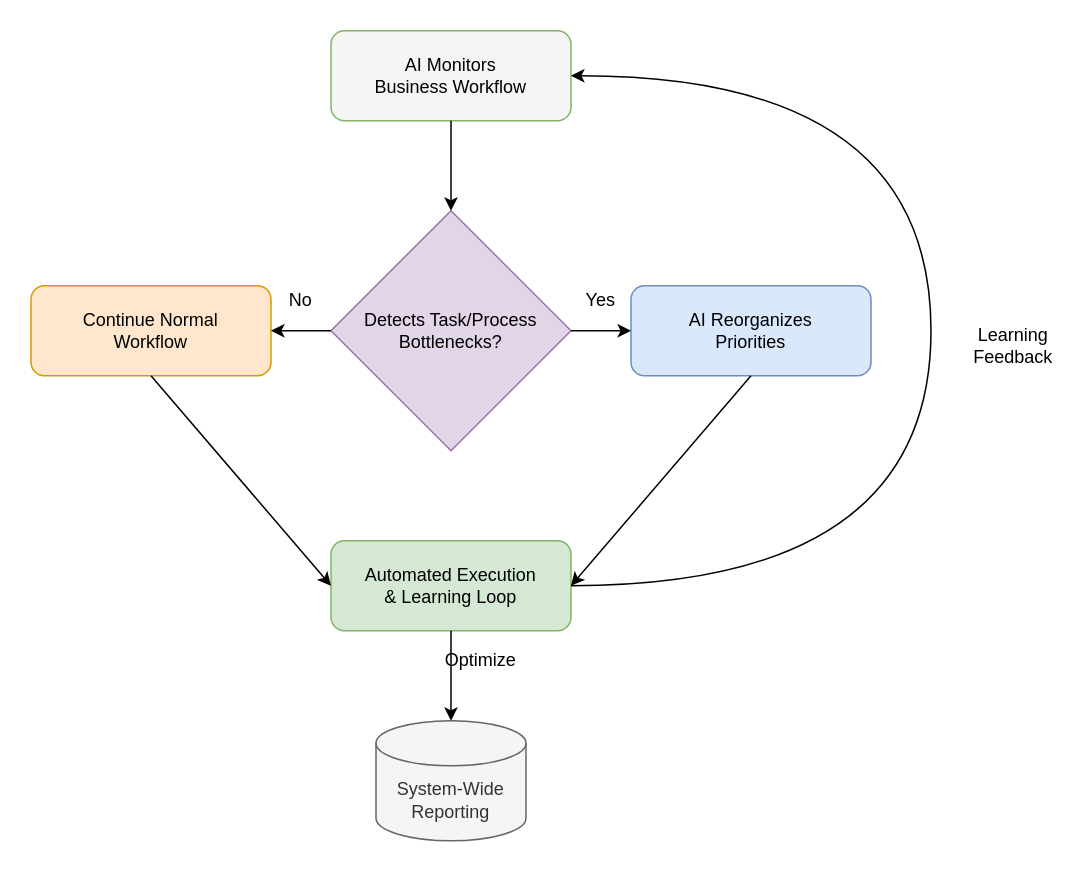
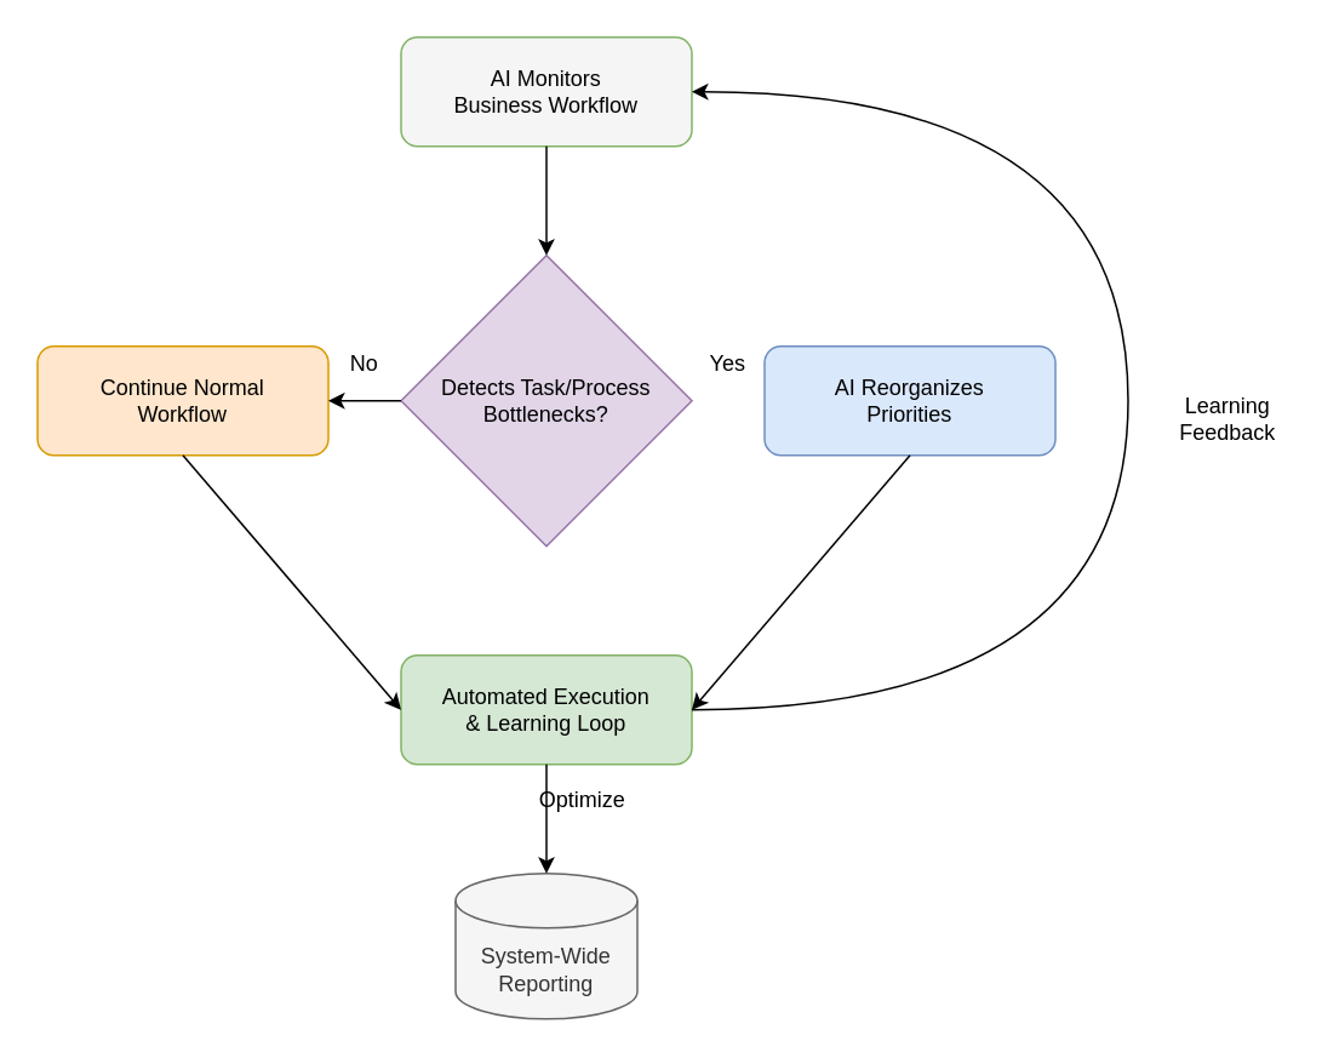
- <mxCell id="10" value="" style="endArrow=classic;html=1;exitX=1;exitY=0.5;exitDx=0;exitDy=0;entryX=0;entryY=0.5;entryDx=0;entryDy=0;" edge="1" parent="1" source="3" target="4"><mxGeometry width="50" height="50" relative="1" as="geometry" /></mxCell>
